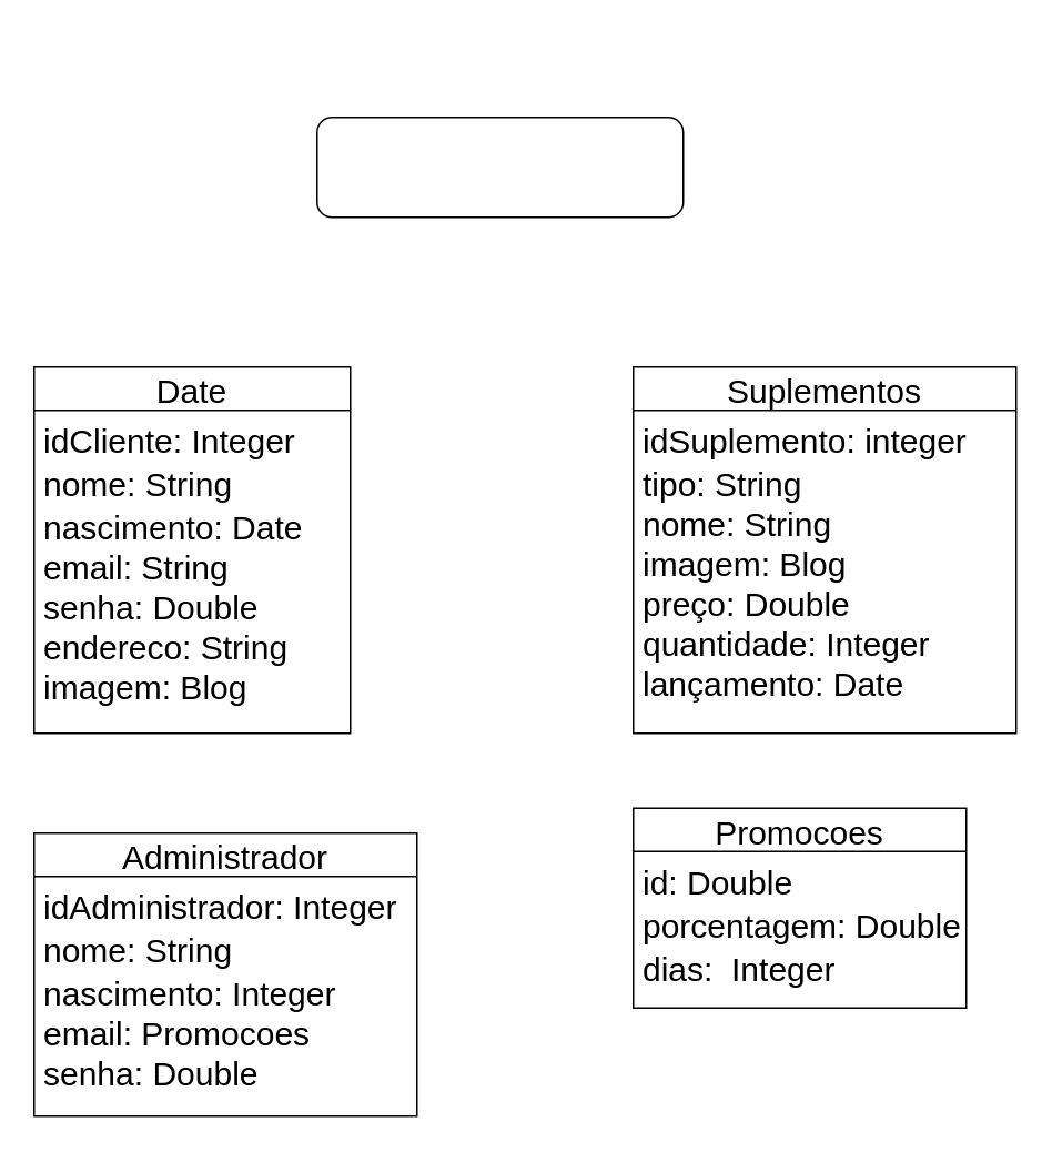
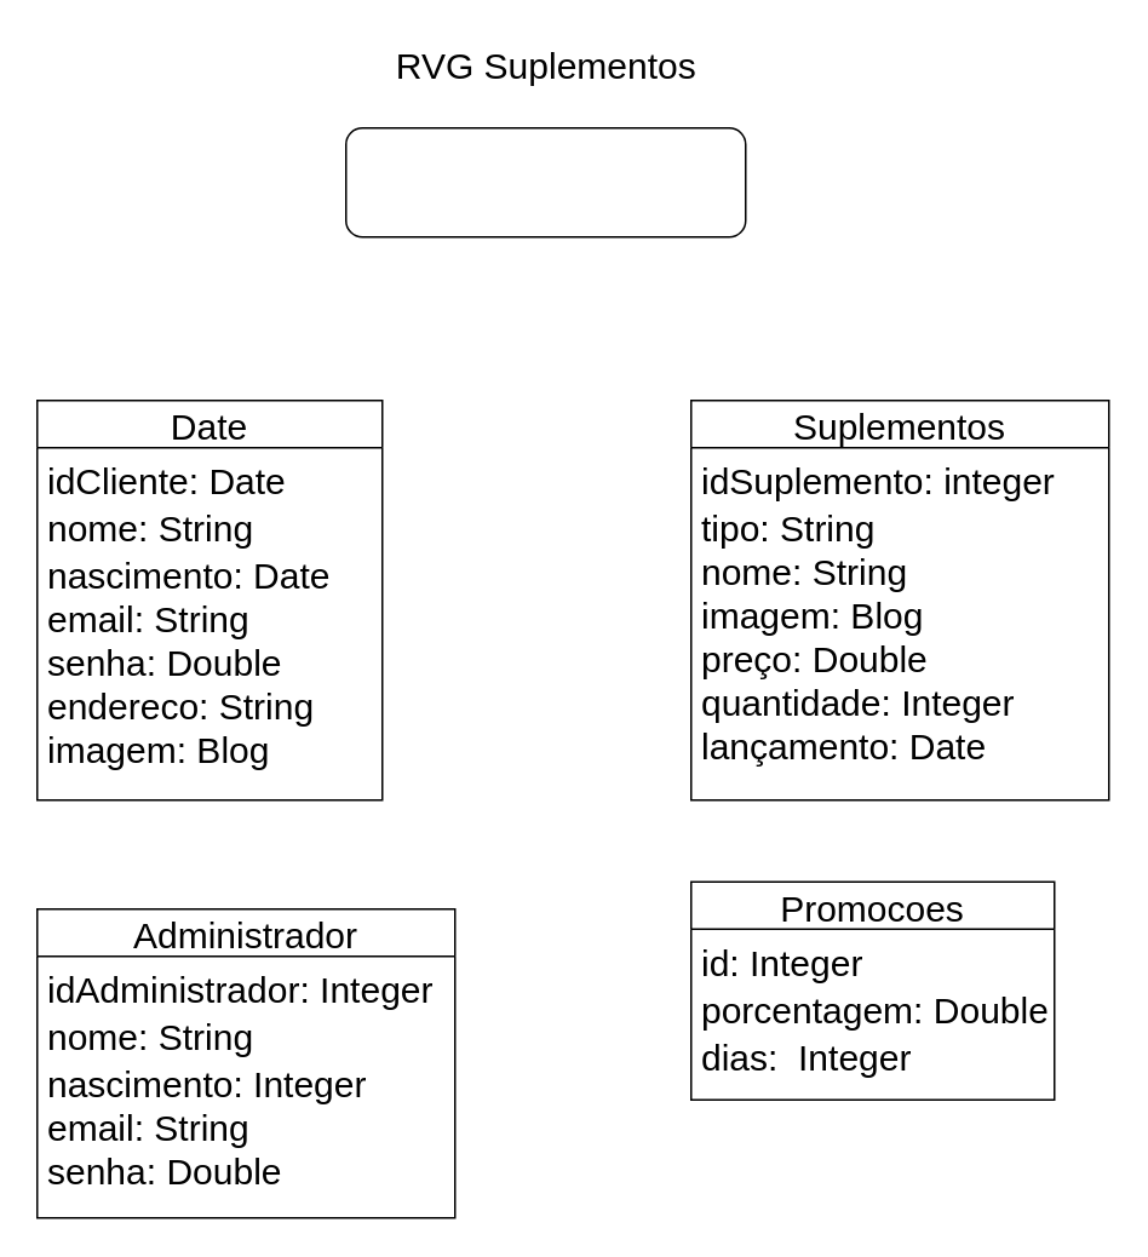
+ <mxCell id="17" value="RVG Suplementos" style="text;html=1;align=center;verticalAlign=middle;resizable=0;points=[];autosize=1;strokeColor=none;fillColor=none;fontSize=20;" vertex="1" parent="1"><mxGeometry x="210" width="180" height="30" as="geometry" y="20" /></mxCell>
- <mxCell id="14" value="idCliente: Integer" style="text;strokeColor=none;fillColor=none;align=left;verticalAlign=top;spacingLeft=4;spacingRight=4;overflow=hidden;rotatable=0;points=[[0,0.5],[1,0.5]];portConstraint=eastwest;fontSize=20;" vertex="1" parent="13"><mxGeometry y="26" width="190" height="26" as="geometry" /></mxCell>
+ <mxCell id="14" value="idCliente: Date" style="text;strokeColor=none;fillColor=none;align=left;verticalAlign=top;spacingLeft=4;spacingRight=4;overflow=hidden;rotatable=0;points=[[0,0.5],[1,0.5]];portConstraint=eastwest;fontSize=20;" vertex="1" parent="13"><mxGeometry y="26" width="190" height="26" as="geometry" /></mxCell>
- <mxCell id="10" value="id: Double" style="text;strokeColor=none;fillColor=none;align=left;verticalAlign=top;spacingLeft=4;spacingRight=4;overflow=hidden;rotatable=0;points=[[0,0.5],[1,0.5]];portConstraint=eastwest;fontSize=20;" vertex="1" parent="9"><mxGeometry y="26" width="200" height="26" as="geometry" /></mxCell>
+ <mxCell id="10" value="id: Integer" style="text;strokeColor=none;fillColor=none;align=left;verticalAlign=top;spacingLeft=4;spacingRight=4;overflow=hidden;rotatable=0;points=[[0,0.5],[1,0.5]];portConstraint=eastwest;fontSize=20;" vertex="1" parent="9"><mxGeometry y="26" width="200" height="26" as="geometry" /></mxCell>
- <mxCell id="8" value="nascimento: Integer&#10;email: Promocoes&#10;senha: Double" style="text;strokeColor=none;fillColor=none;align=left;verticalAlign=top;spacingLeft=4;spacingRight=4;overflow=hidden;rotatable=0;points=[[0,0.5],[1,0.5]];portConstraint=eastwest;fontSize=20;" vertex="1" parent="5"><mxGeometry y="78" width="230" height="92" as="geometry" /></mxCell>
+ <mxCell id="8" value="nascimento: Integer&#10;email: String&#10;senha: Double" style="text;strokeColor=none;fillColor=none;align=left;verticalAlign=top;spacingLeft=4;spacingRight=4;overflow=hidden;rotatable=0;points=[[0,0.5],[1,0.5]];portConstraint=eastwest;fontSize=20;" vertex="1" parent="5"><mxGeometry y="78" width="230" height="92" as="geometry" /></mxCell>
